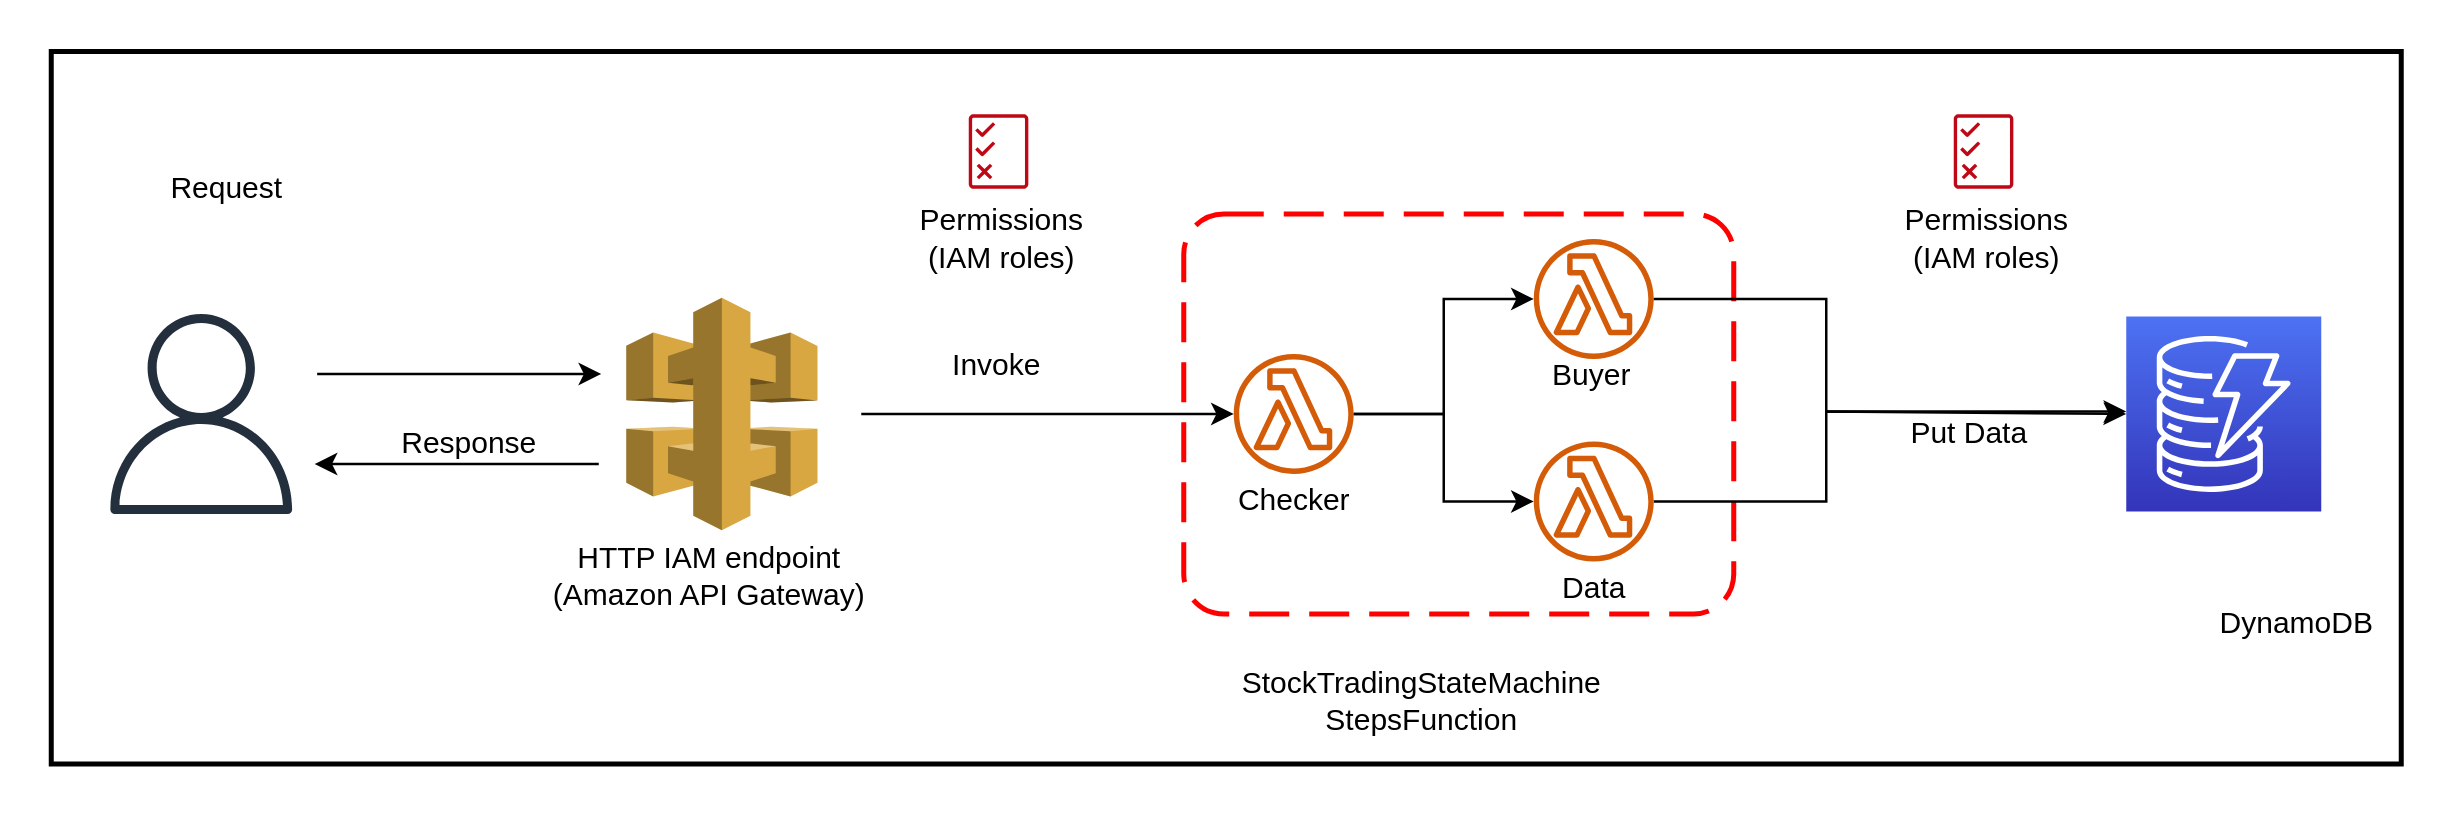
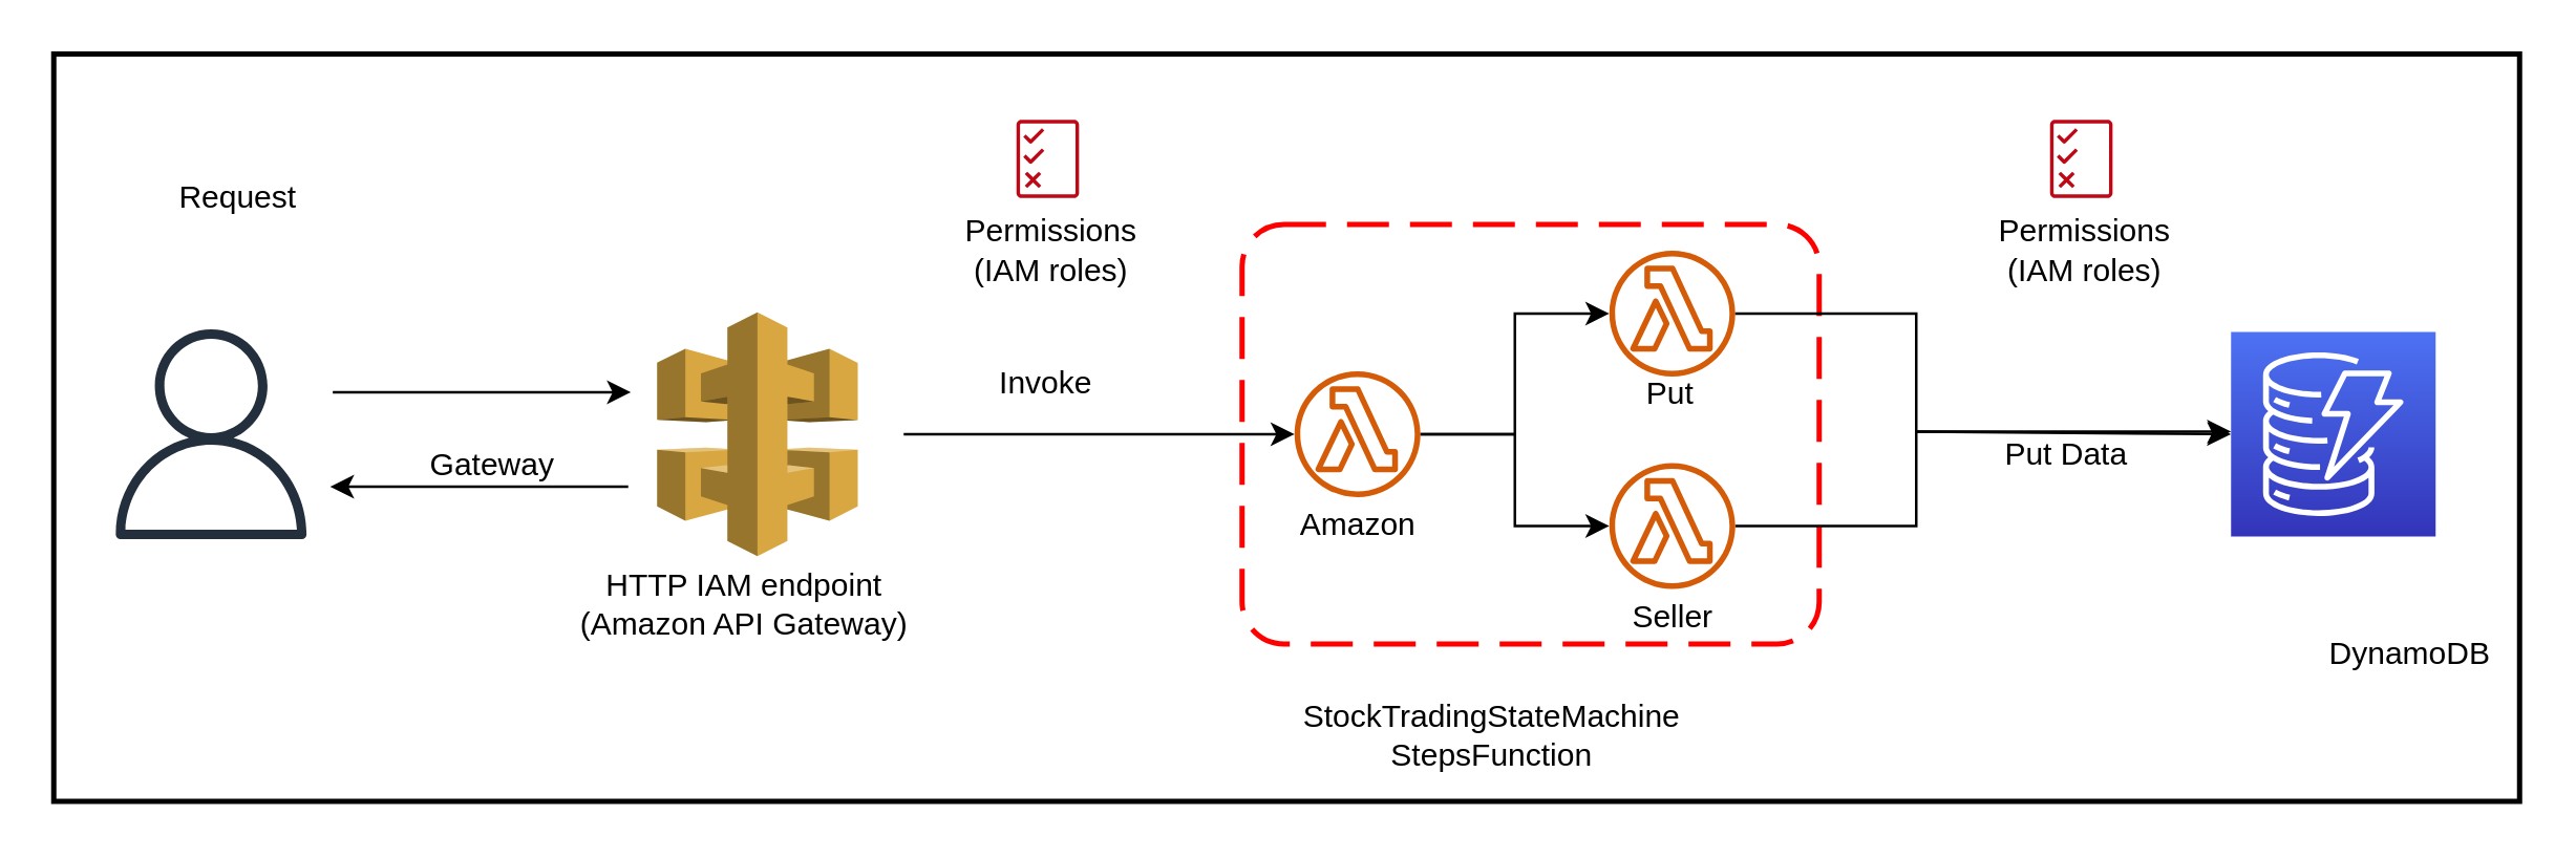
- <mxCell id="20" value="Buyer" style="text;html=1;align=center;verticalAlign=middle;resizable=0;points=[];autosize=1;strokeColor=none;fillColor=none;" vertex="1" parent="1"><mxGeometry x="611" y="135" width="50" height="30" as="geometry" /></mxCell>
+ <mxCell id="20" value="Put" style="text;html=1;align=center;verticalAlign=middle;resizable=0;points=[];autosize=1;strokeColor=none;fillColor=none;" vertex="1" parent="1"><mxGeometry x="611" y="135" width="50" height="30" as="geometry" /></mxCell>
- <mxCell id="8" value="Response" style="text;html=1;align=center;verticalAlign=middle;resizable=0;points=[];autosize=1;strokeColor=none;fillColor=none;" vertex="1" parent="1"><mxGeometry x="147" y="162" width="80" height="30" as="geometry" /></mxCell>
+ <mxCell id="8" value="Gateway" style="text;html=1;align=center;verticalAlign=middle;resizable=0;points=[];autosize=1;strokeColor=none;fillColor=none;" vertex="1" parent="1"><mxGeometry x="147" y="162" width="80" height="30" as="geometry" /></mxCell>
- <mxCell id="19" value="Checker" style="text;html=1;align=center;verticalAlign=middle;resizable=0;points=[];autosize=1;strokeColor=none;fillColor=none;" vertex="1" parent="1"><mxGeometry x="482" y="185" width="70" height="30" as="geometry" /></mxCell>
+ <mxCell id="19" value="Amazon" style="text;html=1;align=center;verticalAlign=middle;resizable=0;points=[];autosize=1;strokeColor=none;fillColor=none;" vertex="1" parent="1"><mxGeometry x="482" y="185" width="70" height="30" as="geometry" /></mxCell>
- <mxCell id="21" value="Data" style="text;html=1;align=center;verticalAlign=middle;resizable=0;points=[];autosize=1;strokeColor=none;fillColor=none;" vertex="1" parent="1"><mxGeometry x="612" y="220" width="50" height="30" as="geometry" /></mxCell>
+ <mxCell id="21" value="Seller" style="text;html=1;align=center;verticalAlign=middle;resizable=0;points=[];autosize=1;strokeColor=none;fillColor=none;" vertex="1" parent="1"><mxGeometry x="612" y="220" width="50" height="30" as="geometry" /></mxCell>
